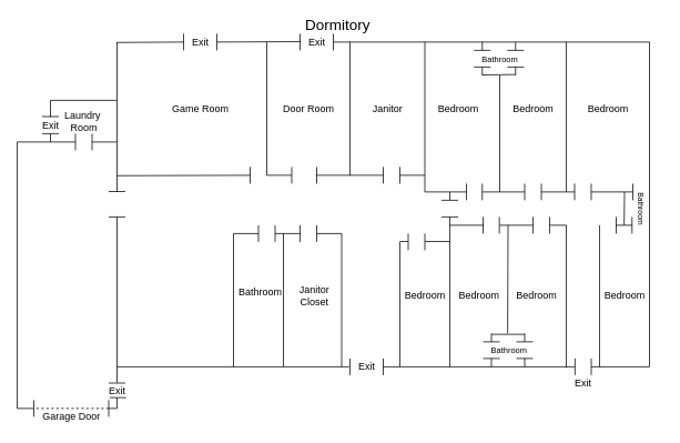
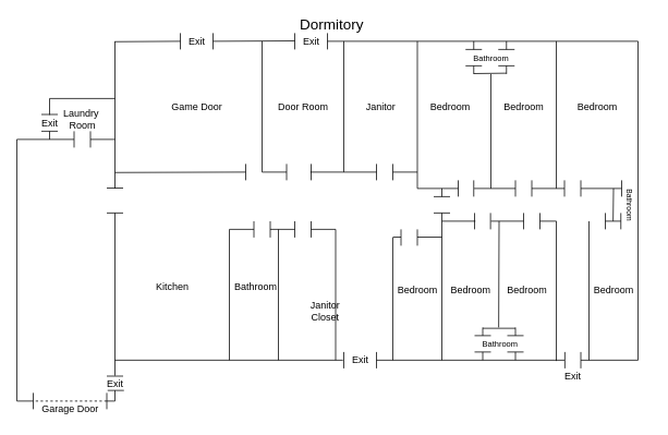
- <mxCell id="97" value="Game Room" style="text;html=1;align=center;verticalAlign=middle;resizable=0;points=[];autosize=1;" vertex="1" parent="1"><mxGeometry x="200" y="120" width="80" height="20" as="geometry" /></mxCell>
+ <mxCell id="97" value="Game Door" style="text;html=1;align=center;verticalAlign=middle;resizable=0;points=[];autosize=1;" vertex="1" parent="1"><mxGeometry x="200" y="120" width="80" height="20" as="geometry" /></mxCell>
+ <mxCell id="94" value="Kitchen" style="text;html=1;align=center;verticalAlign=middle;resizable=0;points=[];autosize=1;" vertex="1" parent="1"><mxGeometry x="180" y="340" width="60" height="20" as="geometry" /></mxCell>
- <mxCell id="113" value="Janitor &lt;br&gt;Closet" style="text;html=1;align=center;verticalAlign=middle;resizable=0;points=[];autosize=1;" vertex="1" parent="1"><mxGeometry x="352" y="340" width="50" height="30" as="geometry" /></mxCell>
+ <mxCell id="113" value="Janitor &lt;br&gt;Closet" style="text;html=1;align=center;verticalAlign=middle;resizable=0;points=[];autosize=1;" vertex="1" parent="1"><mxGeometry x="372" y="365" width="50" height="30" as="geometry" /></mxCell>
